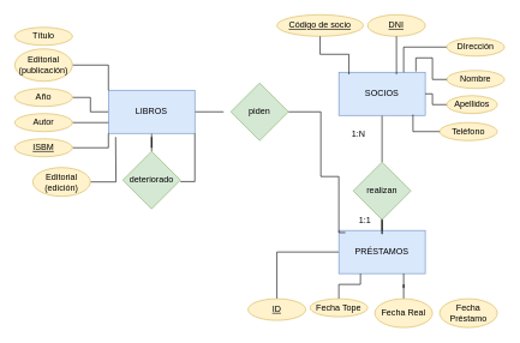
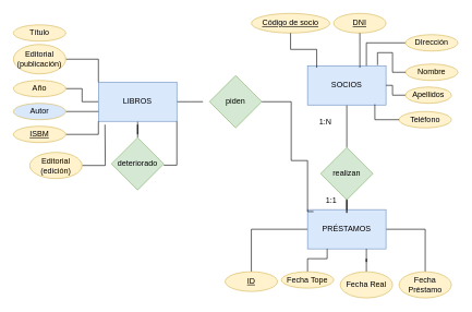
- <mxCell id="33" value="Autor" style="ellipse;whiteSpace=wrap;html=1;align=center;fillColor=#fff2cc;strokeColor=#d6b656;" vertex="1" parent="1"><mxGeometry x="20" y="157.5" width="80" height="25" as="geometry" /></mxCell>
+ <mxCell id="33" value="Autor" style="ellipse;whiteSpace=wrap;html=1;align=center;fillColor=#dae8fc;strokeColor=#d6b656;" vertex="1" parent="1"><mxGeometry x="20" y="157.5" width="80" height="25" as="geometry" /></mxCell>
+ <mxCell id="8" style="edgeStyle=orthogonalEdgeStyle;rounded=0;orthogonalLoop=1;jettySize=auto;html=1;entryX=0.5;entryY=0;entryDx=0;entryDy=0;endArrow=none;endFill=0;" edge="1" parent="1" source="10" target="38"><mxGeometry relative="1" as="geometry" /></mxCell>
